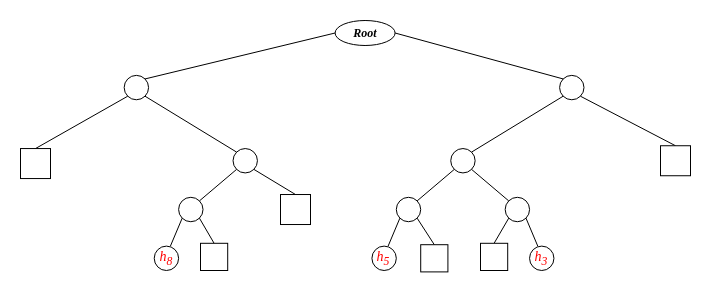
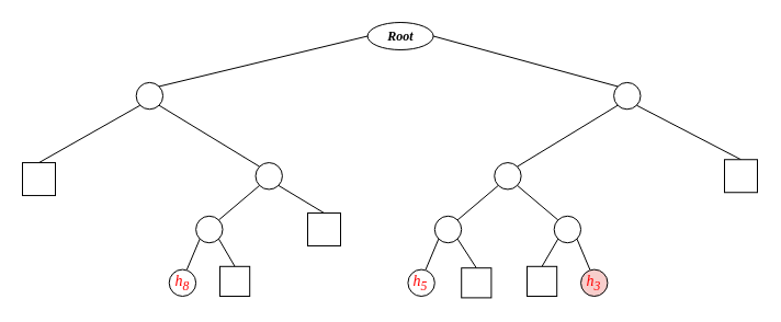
- <mxCell id="27" value="h&lt;span&gt;&lt;sub&gt;3&lt;/sub&gt;&lt;/span&gt;" style="ellipse;whiteSpace=wrap;html=1;aspect=fixed;fontFamily=Comic Sans MS;fontSize=14;fontStyle=2;fontColor=#FF0000;" vertex="1" parent="1"><mxGeometry x="529.06" y="245.61" width="24.39" height="24.39" as="geometry" /></mxCell>
+ <mxCell id="27" value="h&lt;span&gt;&lt;sub&gt;3&lt;/sub&gt;&lt;/span&gt;" style="ellipse;whiteSpace=wrap;html=1;aspect=fixed;fontFamily=Comic Sans MS;fontSize=14;fontStyle=2;fontColor=#FF0000;fillColor=#f8cecc;" vertex="1" parent="1"><mxGeometry x="529.06" y="245.61" width="24.39" height="24.39" as="geometry" /></mxCell>
